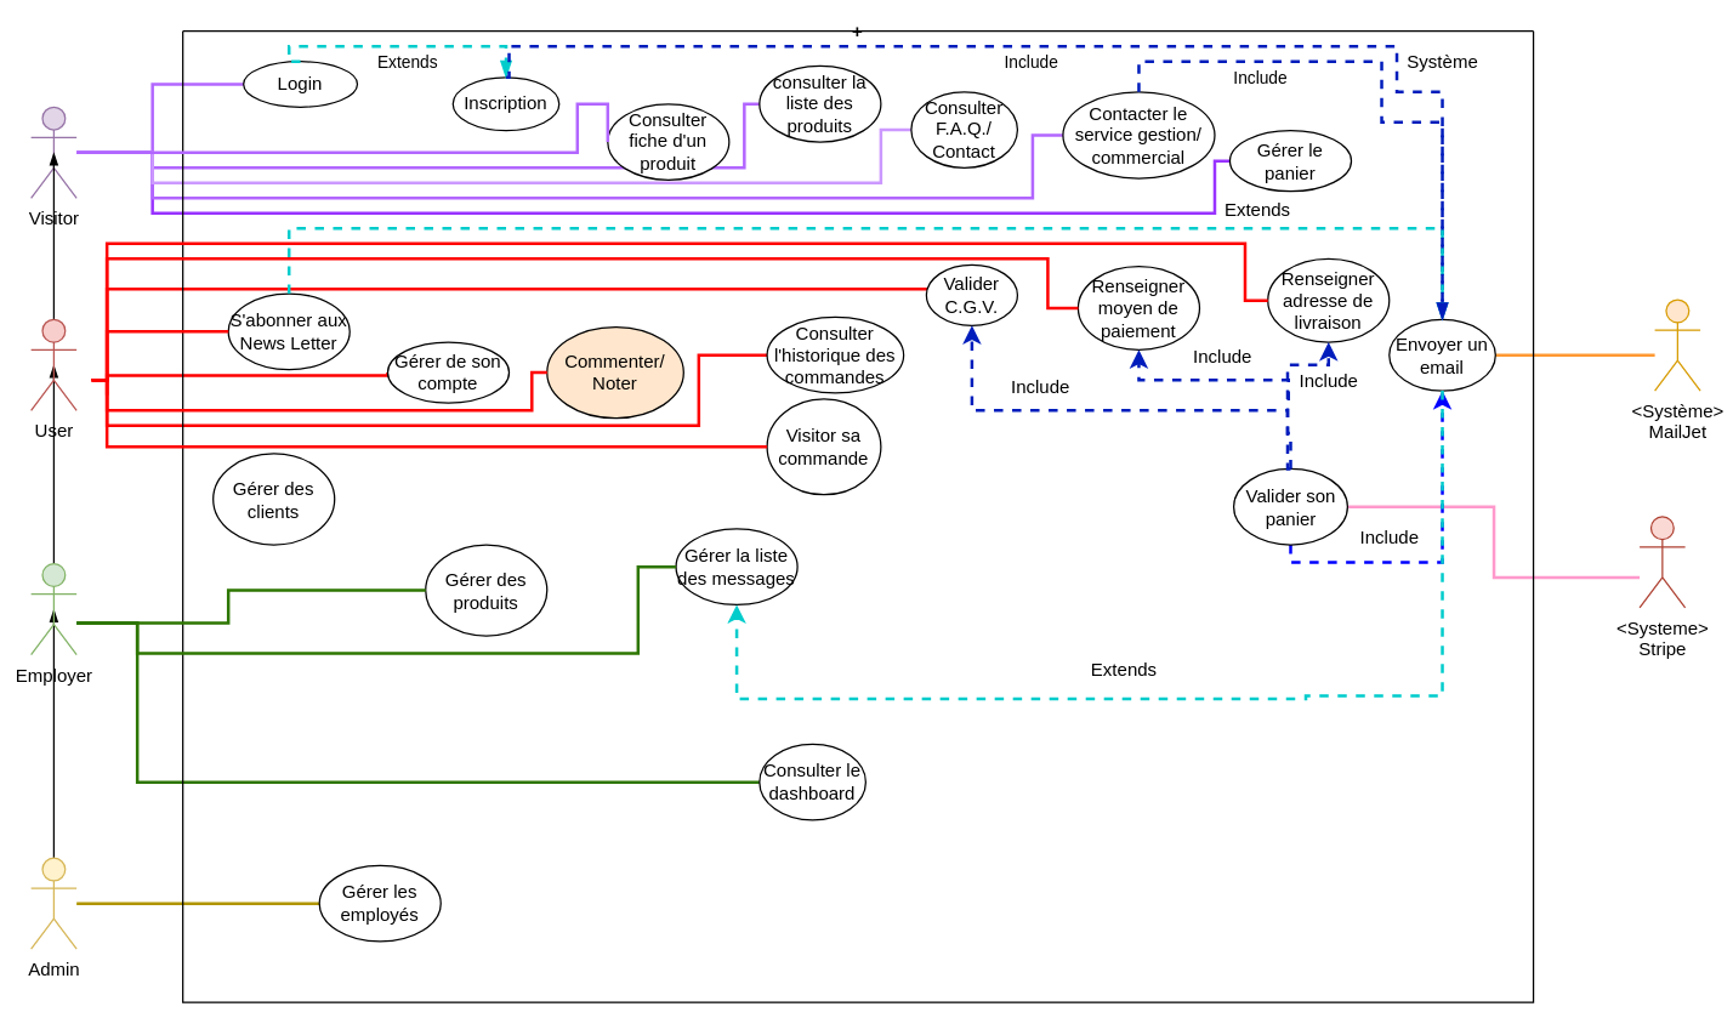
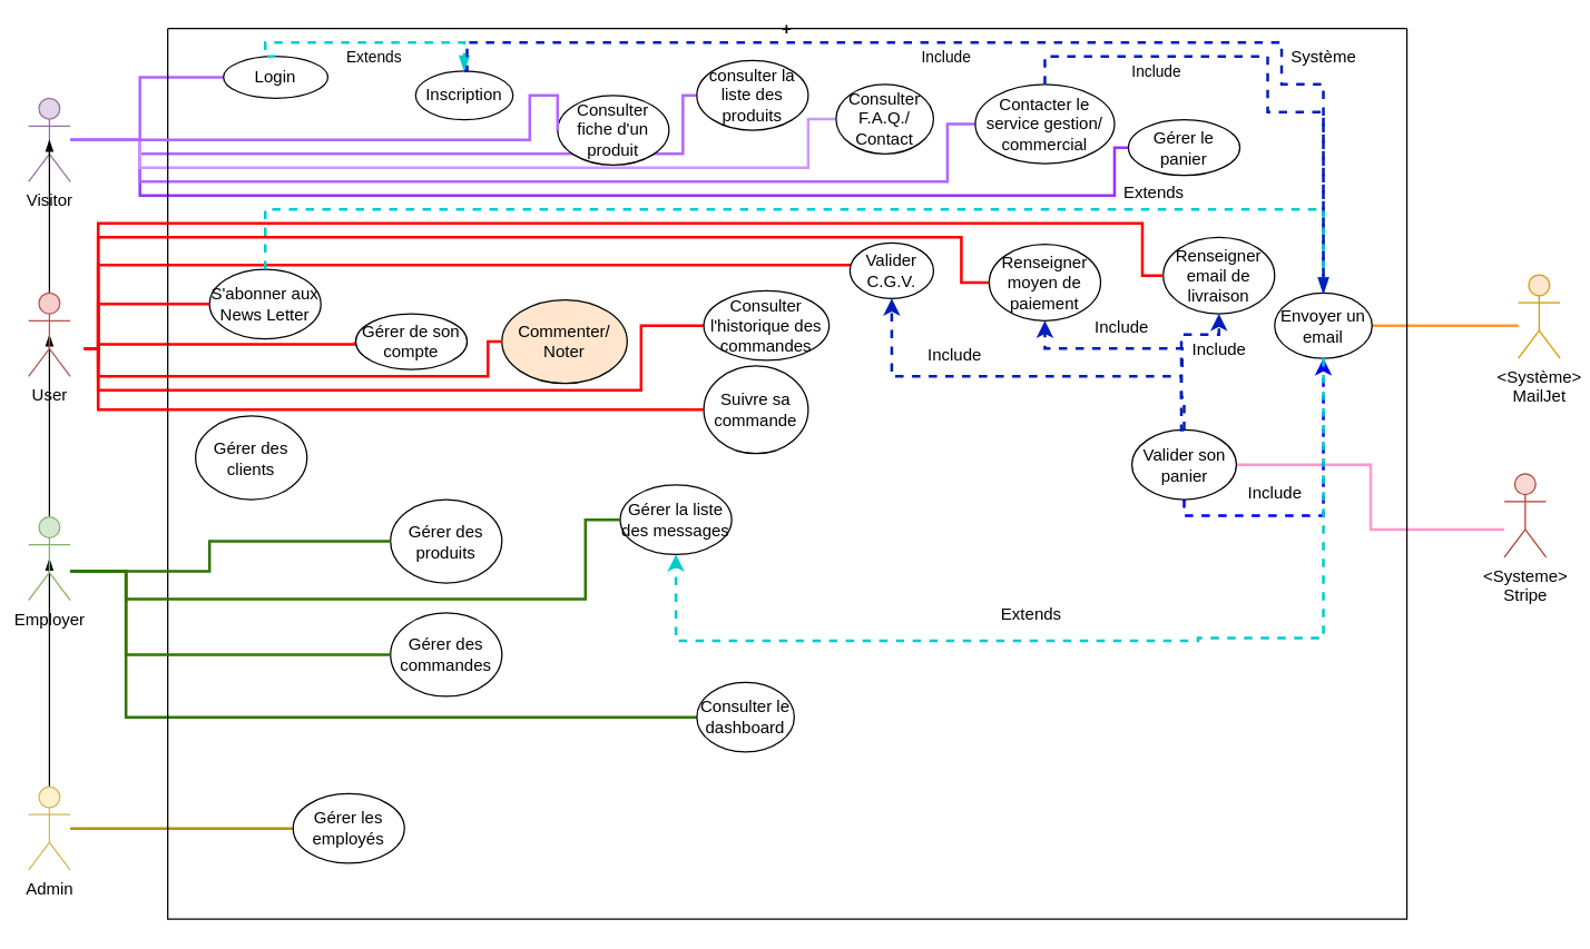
- <mxCell id="46" value="Renseigner adresse de livraison" style="ellipse;whiteSpace=wrap;html=1;" parent="22" vertex="1"><mxGeometry x="715" y="150" width="80" height="55" as="geometry" /></mxCell>
+ <mxCell id="46" value="Renseigner email de livraison" style="ellipse;whiteSpace=wrap;html=1;" parent="22" vertex="1"><mxGeometry x="715" y="150" width="80" height="55" as="geometry" /></mxCell>
- <mxCell id="27" value="Visitor sa commande" style="ellipse;whiteSpace=wrap;html=1;" parent="22" vertex="1"><mxGeometry x="385" y="242.5" width="75" height="63" as="geometry" /></mxCell>
+ <mxCell id="27" value="Suivre sa commande" style="ellipse;whiteSpace=wrap;html=1;" parent="22" vertex="1"><mxGeometry x="385" y="242.5" width="75" height="63" as="geometry" /></mxCell>
+ <mxCell id="60" style="edgeStyle=orthogonalEdgeStyle;rounded=0;orthogonalLoop=1;jettySize=auto;html=1;entryX=0;entryY=0.5;entryDx=0;entryDy=0;endArrow=none;endFill=0;strokeWidth=2;fillColor=#60a917;strokeColor=#2D7600;" parent="22" source="58" target="29" edge="1"><mxGeometry relative="1" as="geometry"><Array as="points"><mxPoint x="-30" y="390" /><mxPoint x="-30" y="450" /><mxPoint x="160" y="450" /></Array></mxGeometry></mxCell>
+ <mxCell id="29" value="Gérer des commandes" style="ellipse;whiteSpace=wrap;html=1;" parent="22" vertex="1"><mxGeometry x="160" y="420" width="80" height="60" as="geometry" /></mxCell>
